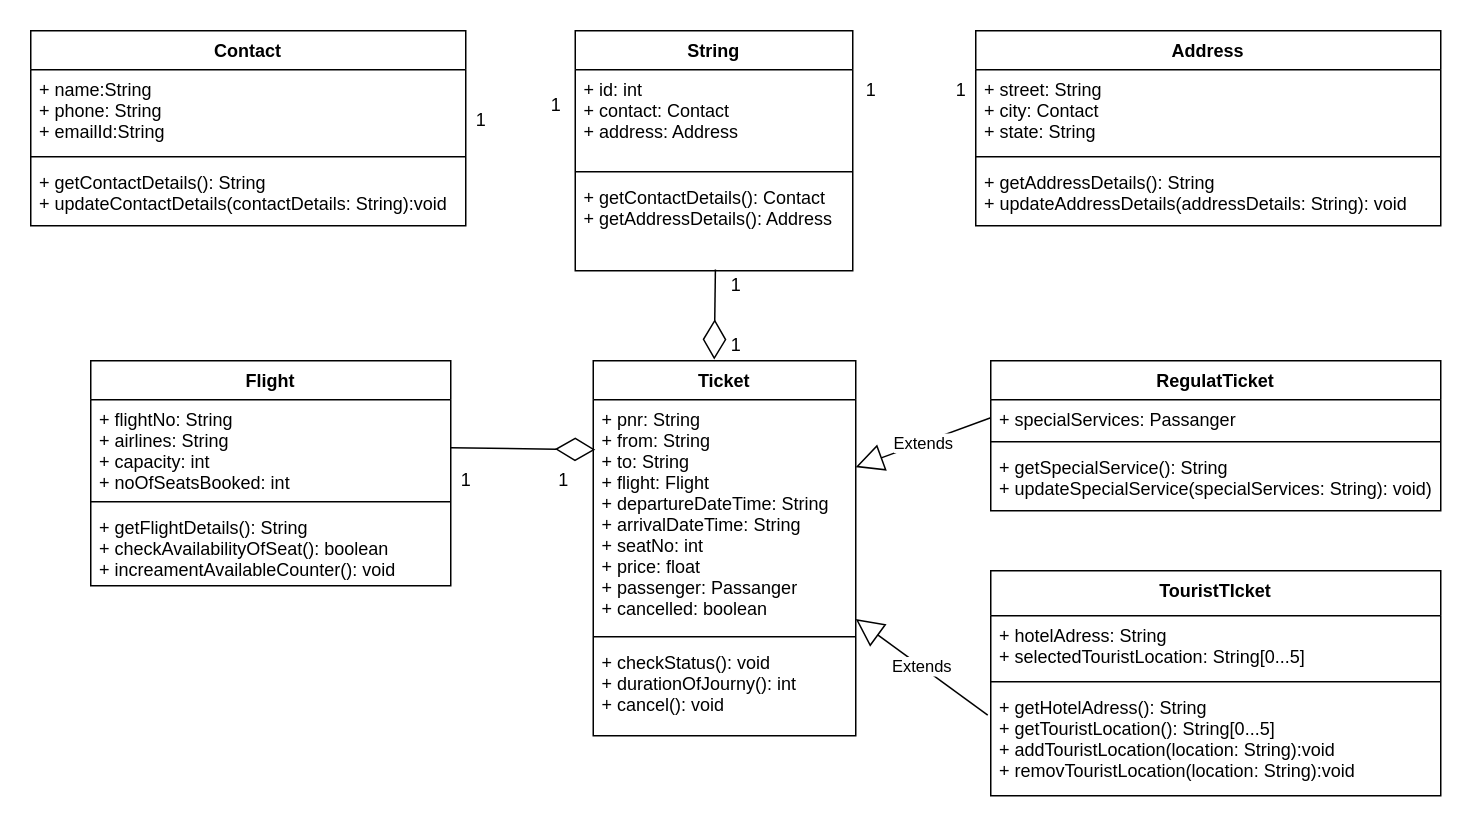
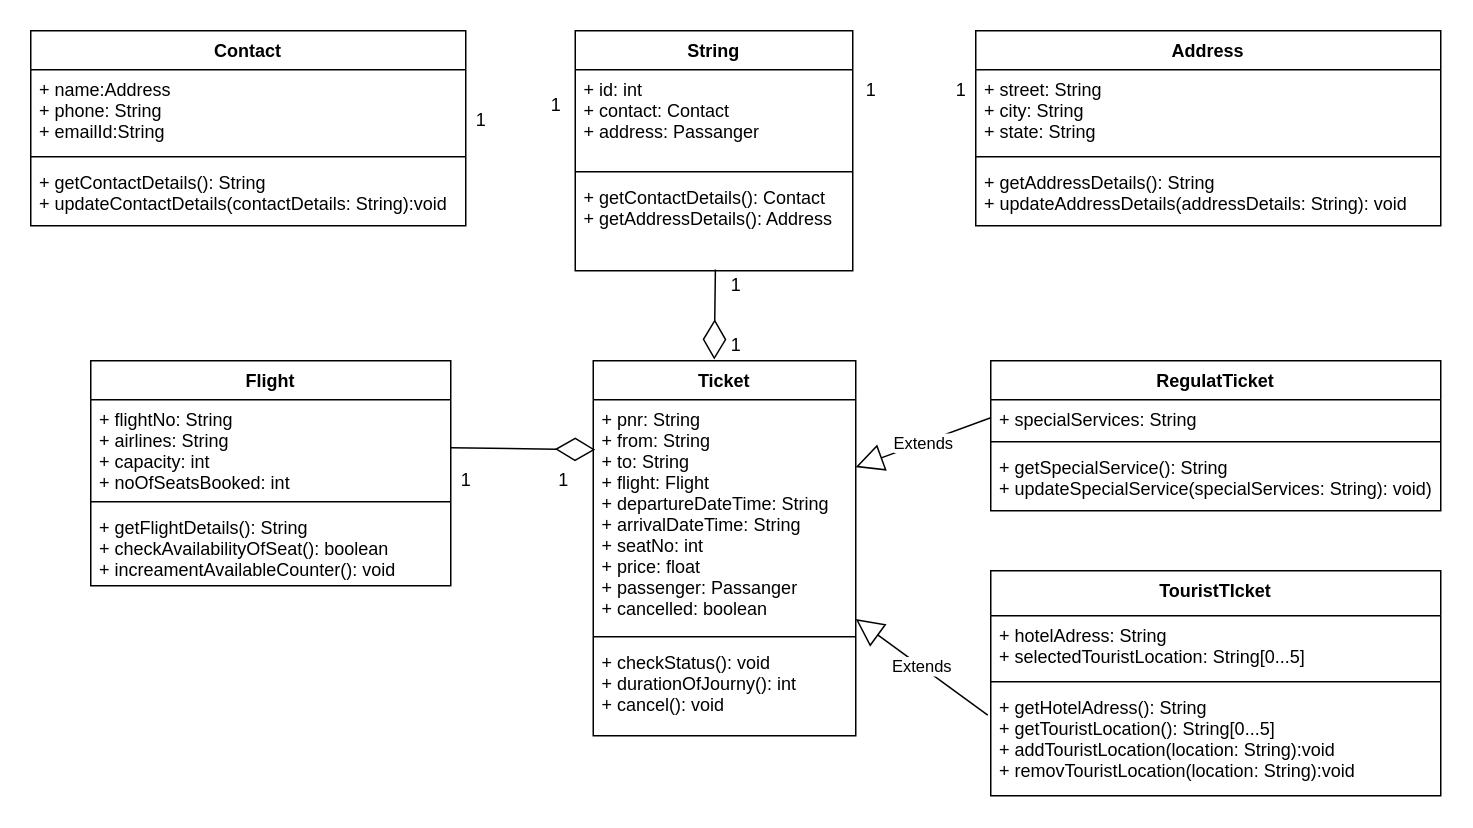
- <mxCell id="23" value="+ name:String&#10;+ phone: String&#10;+ emailId:String" style="text;strokeColor=none;fillColor=none;align=left;verticalAlign=top;spacingLeft=4;spacingRight=4;overflow=hidden;rotatable=0;points=[[0,0.5],[1,0.5]];portConstraint=eastwest;" parent="22" vertex="1"><mxGeometry y="26" width="290" height="54" as="geometry" /></mxCell>
+ <mxCell id="23" value="+ name:Address&#10;+ phone: String&#10;+ emailId:String" style="text;strokeColor=none;fillColor=none;align=left;verticalAlign=top;spacingLeft=4;spacingRight=4;overflow=hidden;rotatable=0;points=[[0,0.5],[1,0.5]];portConstraint=eastwest;" parent="22" vertex="1"><mxGeometry y="26" width="290" height="54" as="geometry" /></mxCell>
- <mxCell id="7" value="+ id: int&#10;+ contact: Contact&#10;+ address: Address&#10;" style="text;strokeColor=none;fillColor=none;align=left;verticalAlign=top;spacingLeft=4;spacingRight=4;overflow=hidden;rotatable=0;points=[[0,0.5],[1,0.5]];portConstraint=eastwest;" parent="6" vertex="1"><mxGeometry y="26" width="185" height="64" as="geometry" /></mxCell>
+ <mxCell id="7" value="+ id: int&#10;+ contact: Contact&#10;+ address: Passanger&#10;" style="text;strokeColor=none;fillColor=none;align=left;verticalAlign=top;spacingLeft=4;spacingRight=4;overflow=hidden;rotatable=0;points=[[0,0.5],[1,0.5]];portConstraint=eastwest;" parent="6" vertex="1"><mxGeometry y="26" width="185" height="64" as="geometry" /></mxCell>
- <mxCell id="3" value="+ street: String&#10;+ city: Contact&#10;+ state: String" style="text;strokeColor=none;fillColor=none;align=left;verticalAlign=top;spacingLeft=4;spacingRight=4;overflow=hidden;rotatable=0;points=[[0,0.5],[1,0.5]];portConstraint=eastwest;" parent="2" vertex="1"><mxGeometry y="26" width="310" height="54" as="geometry" /></mxCell>
+ <mxCell id="3" value="+ street: String&#10;+ city: String&#10;+ state: String" style="text;strokeColor=none;fillColor=none;align=left;verticalAlign=top;spacingLeft=4;spacingRight=4;overflow=hidden;rotatable=0;points=[[0,0.5],[1,0.5]];portConstraint=eastwest;" parent="2" vertex="1"><mxGeometry y="26" width="310" height="54" as="geometry" /></mxCell>
- <mxCell id="15" value="+ specialServices: Passanger" style="text;strokeColor=none;fillColor=none;align=left;verticalAlign=top;spacingLeft=4;spacingRight=4;overflow=hidden;rotatable=0;points=[[0,0.5],[1,0.5]];portConstraint=eastwest;" parent="14" vertex="1"><mxGeometry y="26" width="300" height="24" as="geometry" /></mxCell>
+ <mxCell id="15" value="+ specialServices: String" style="text;strokeColor=none;fillColor=none;align=left;verticalAlign=top;spacingLeft=4;spacingRight=4;overflow=hidden;rotatable=0;points=[[0,0.5],[1,0.5]];portConstraint=eastwest;" parent="14" vertex="1"><mxGeometry y="26" width="300" height="24" as="geometry" /></mxCell>
